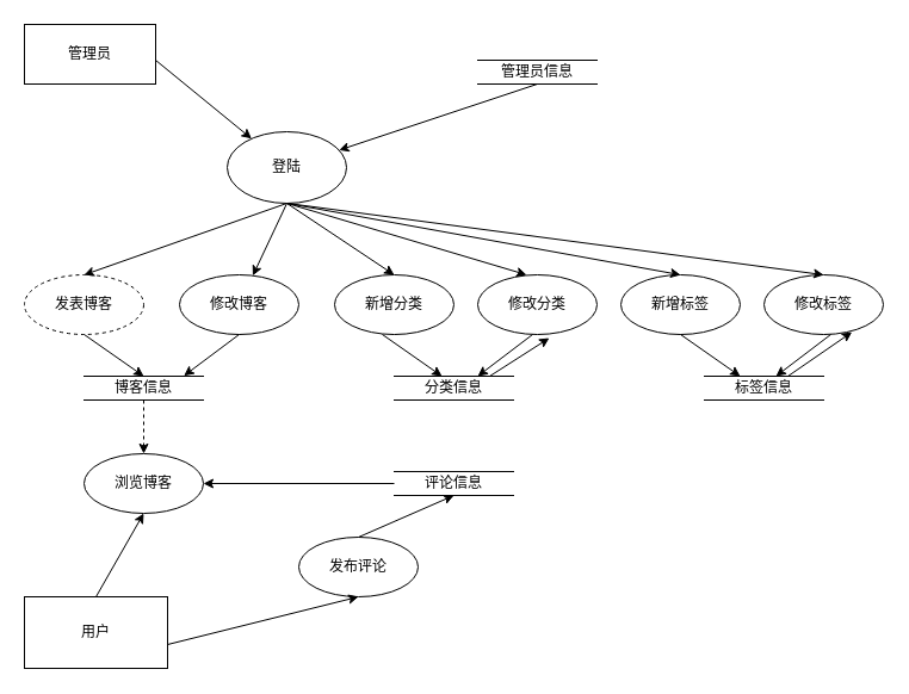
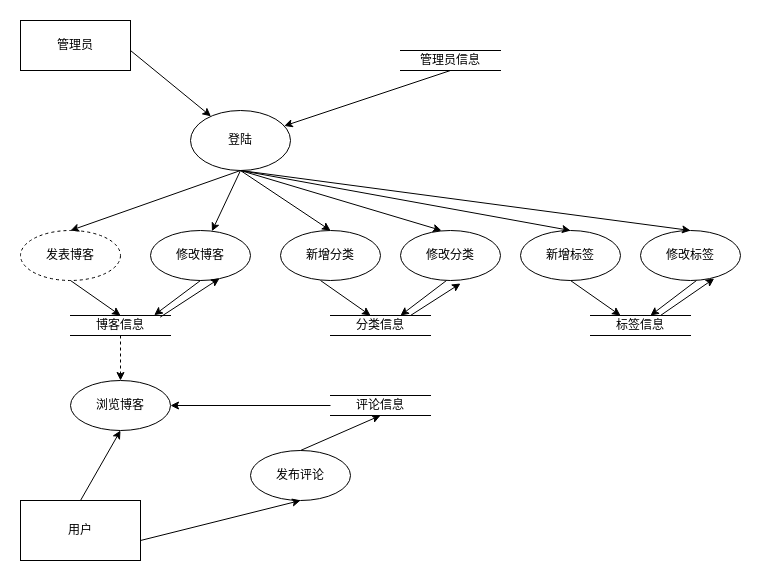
+ <mxCell id="22" value="" style="endArrow=classic;html=1;rounded=0;exitX=0.897;exitY=0.083;exitDx=0;exitDy=0;exitPerimeter=0;entryX=0.69;entryY=0.96;entryDx=0;entryDy=0;entryPerimeter=0;" edge="1" parent="1" source="10" target="5"><mxGeometry width="50" height="50" relative="1" as="geometry"><mxPoint x="160" y="310" as="sourcePoint" /><mxPoint x="210" y="270" as="targetPoint" /></mxGeometry></mxCell>
